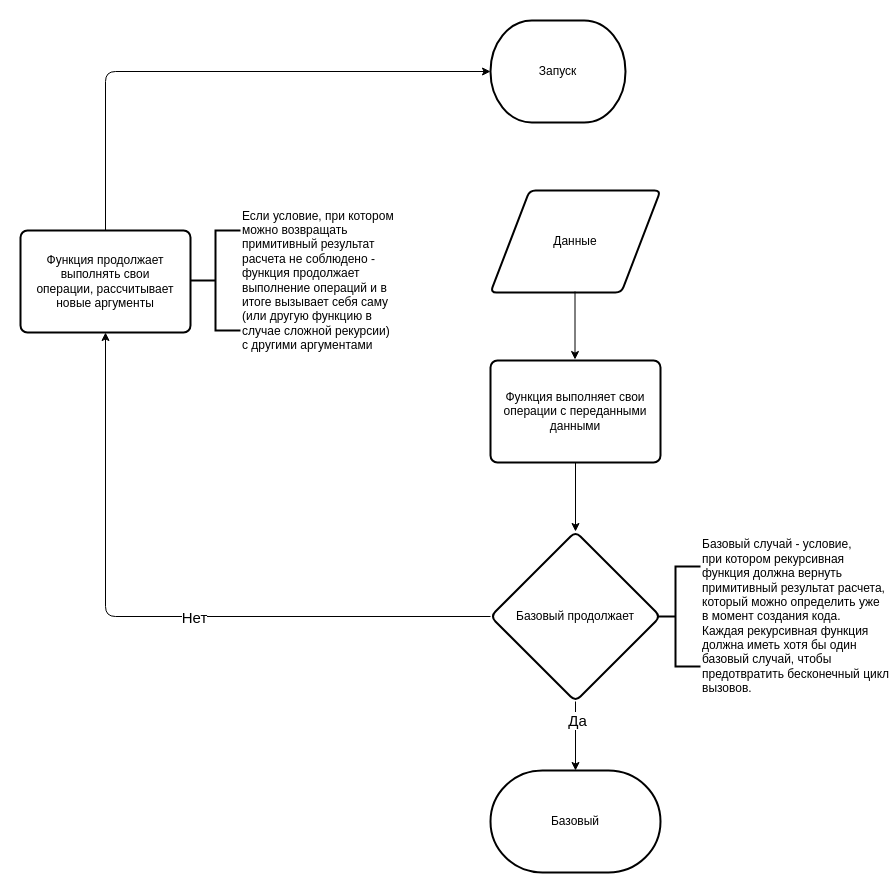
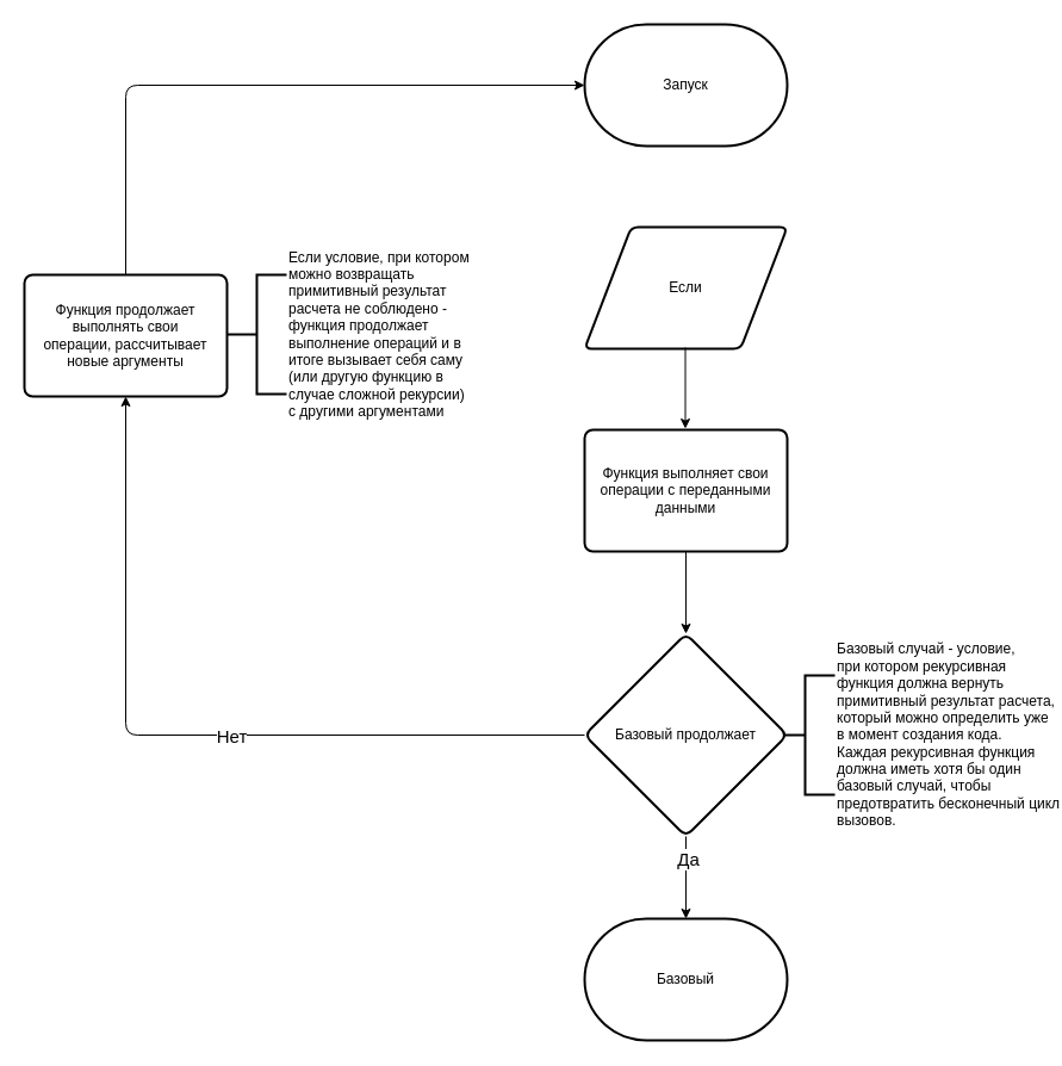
- <mxCell id="2" value="Запуск" style="strokeWidth=2;html=1;shape=mxgraph.flowchart.terminator;whiteSpace=wrap;" parent="1" vertex="1"><mxGeometry x="490" y="20" width="135" height="102" as="geometry" /></mxCell>
+ <mxCell id="2" value="Запуск" style="strokeWidth=2;html=1;shape=mxgraph.flowchart.terminator;whiteSpace=wrap;" parent="1" vertex="1"><mxGeometry x="490" y="20" width="170" height="102" as="geometry" /></mxCell>
- <mxCell id="3" value="Данные" style="shape=parallelogram;html=1;strokeWidth=2;perimeter=parallelogramPerimeter;whiteSpace=wrap;rounded=1;arcSize=12;size=0.23;" parent="1" vertex="1"><mxGeometry x="490" y="190" width="170" height="102" as="geometry" /></mxCell>
+ <mxCell id="3" value="Если" style="shape=parallelogram;html=1;strokeWidth=2;perimeter=parallelogramPerimeter;whiteSpace=wrap;rounded=1;arcSize=12;size=0.23;" parent="1" vertex="1"><mxGeometry x="490" y="190" width="170" height="102" as="geometry" /></mxCell>
